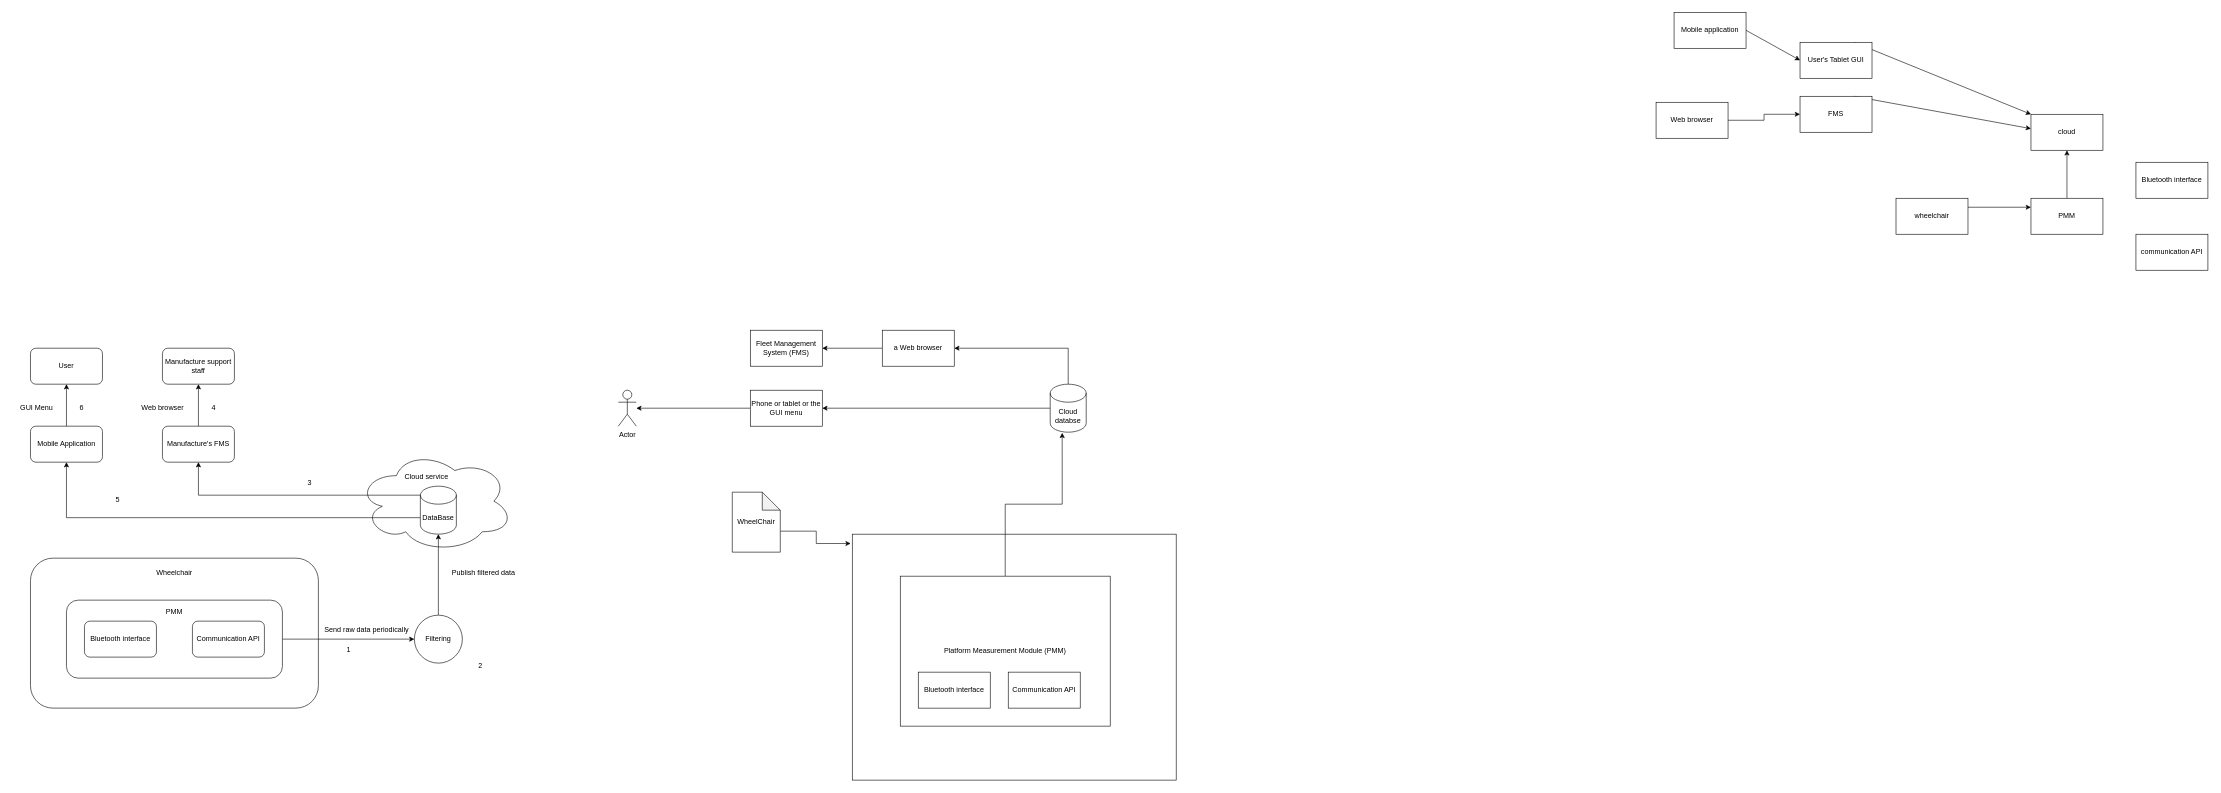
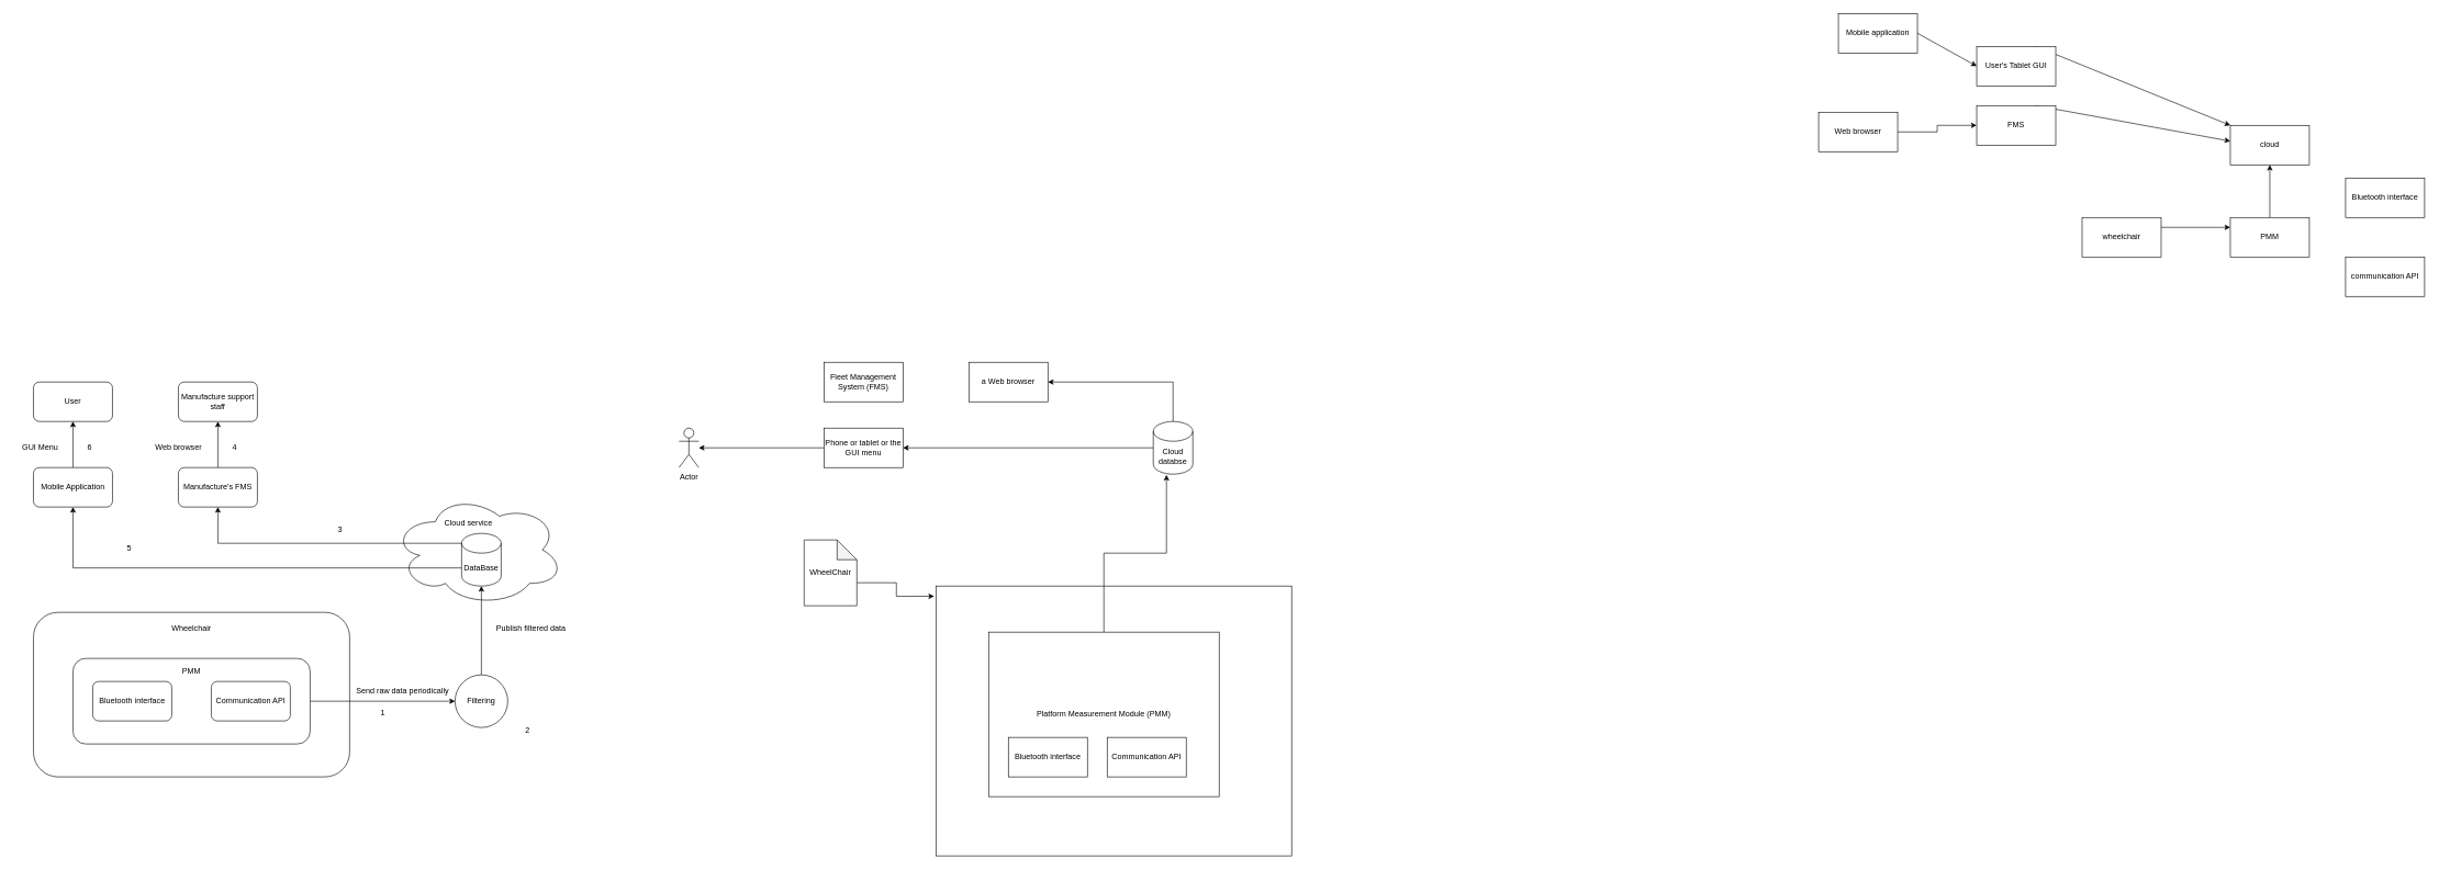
- <mxCell id="30" style="edgeStyle=orthogonalEdgeStyle;rounded=0;orthogonalLoop=1;jettySize=auto;html=1;exitX=0;exitY=0.5;exitDx=0;exitDy=0;entryX=1;entryY=0.5;entryDx=0;entryDy=0;" parent="1" source="31" target="33" edge="1"><mxGeometry relative="1" as="geometry" /></mxCell>
